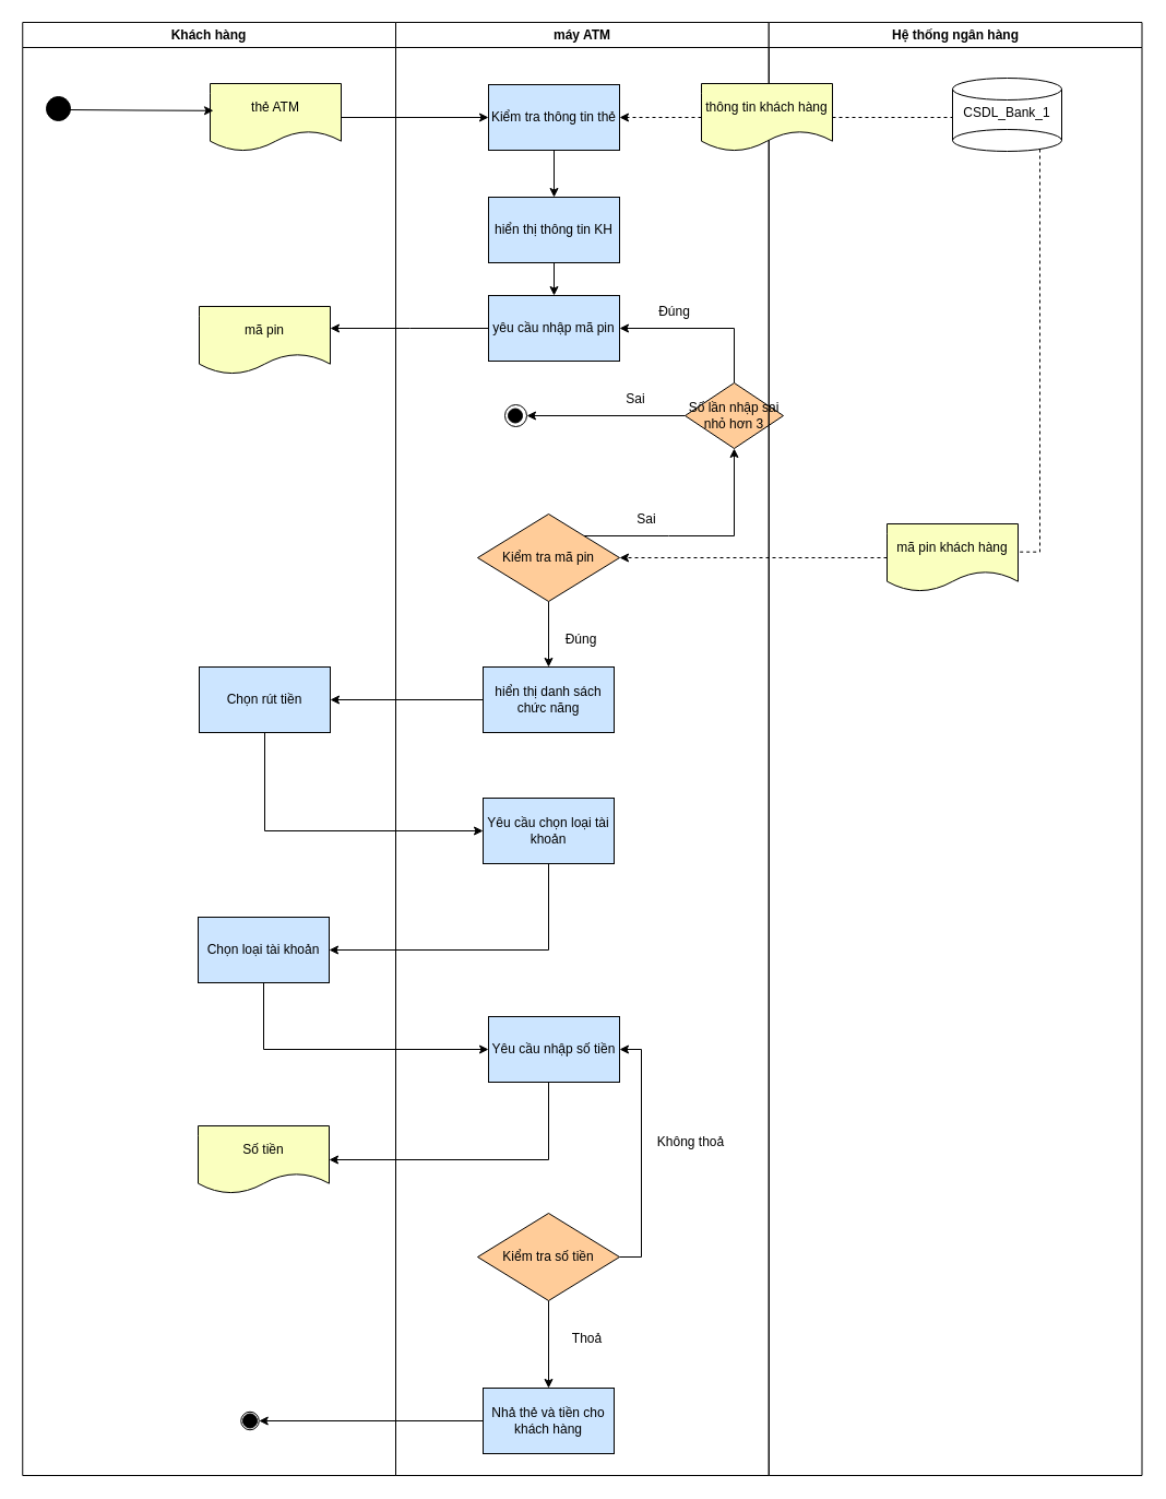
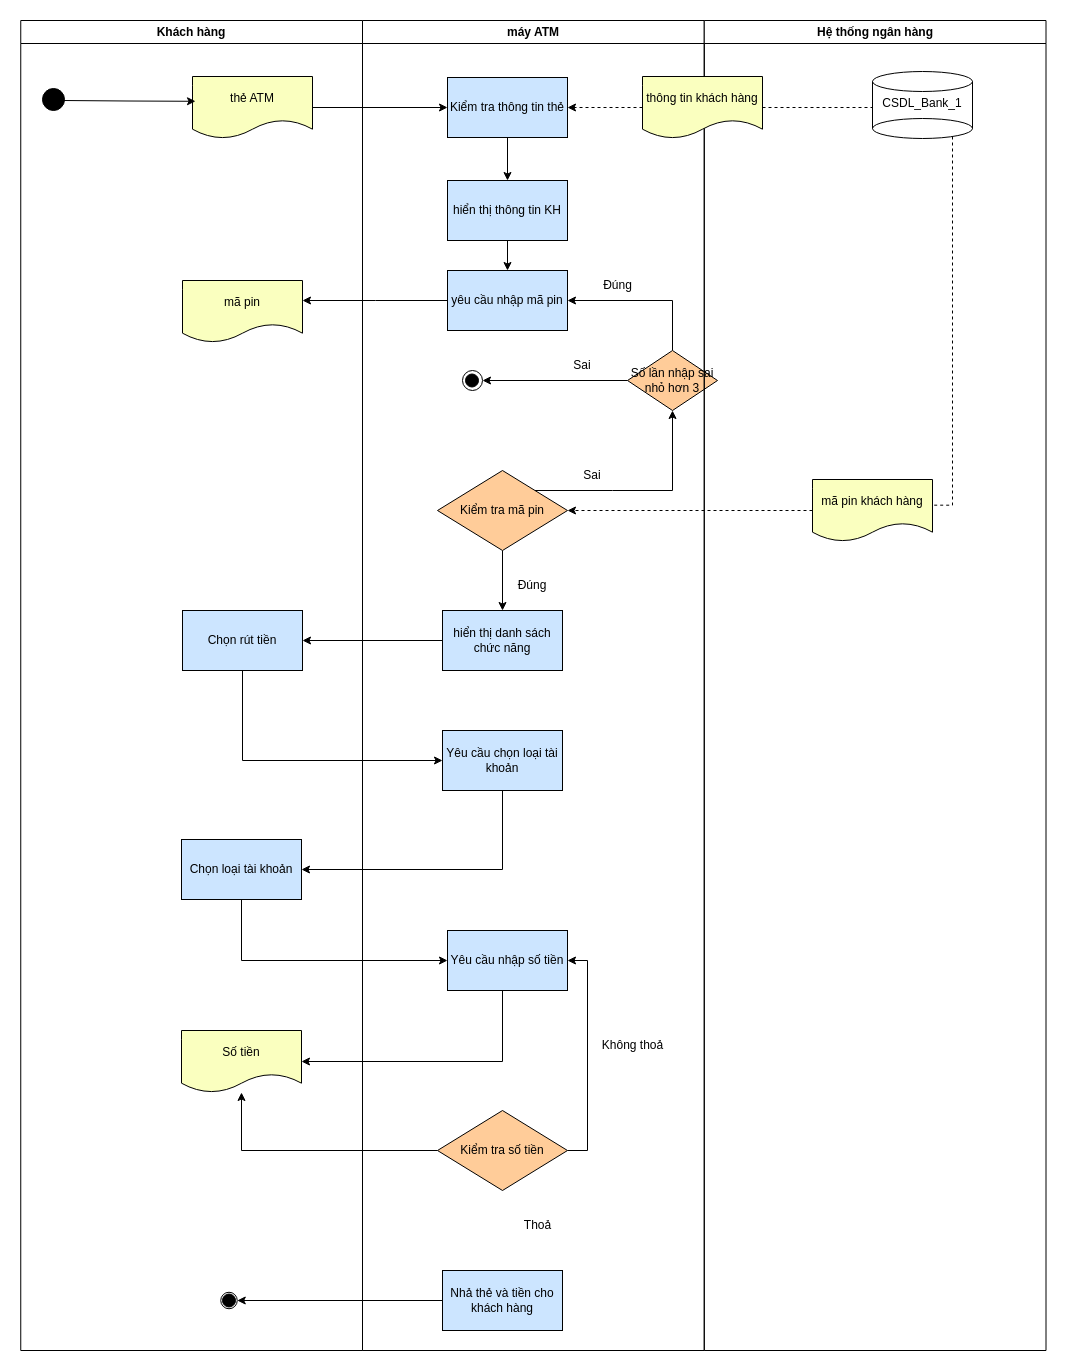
- <mxCell id="43" style="edgeStyle=orthogonalEdgeStyle;rounded=0;orthogonalLoop=1;jettySize=auto;html=1;entryX=0.5;entryY=0;entryDx=0;entryDy=0;" parent="1" source="44" target="48" edge="1"><mxGeometry relative="1" as="geometry" /></mxCell>
+ <mxCell id="43" style="edgeStyle=orthogonalEdgeStyle;rounded=0;orthogonalLoop=1;jettySize=auto;html=1;" parent="1" source="44" target="41" edge="1"><mxGeometry relative="1" as="geometry" /></mxCell>
